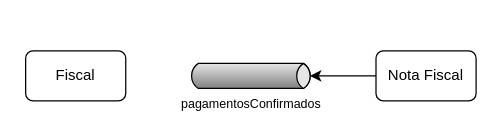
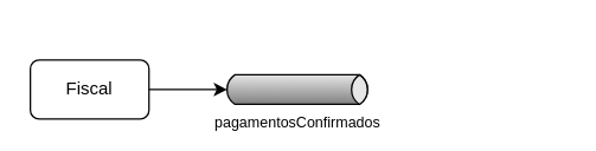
+ <mxCell id="2" style="edgeStyle=orthogonalEdgeStyle;rounded=1;orthogonalLoop=1;jettySize=auto;html=1;exitX=1;exitY=0.5;exitDx=0;exitDy=0;entryX=0;entryY=0.5;entryDx=2.7;entryDy=0;entryPerimeter=0;" edge="1" parent="1" source="3" target="6"><mxGeometry relative="1" as="geometry" /></mxCell>
- <mxCell id="4" style="edgeStyle=orthogonalEdgeStyle;rounded=1;orthogonalLoop=1;jettySize=auto;html=1;exitX=0;exitY=0.5;exitDx=0;exitDy=0;entryX=1;entryY=0.5;entryDx=-2.7;entryDy=0;entryPerimeter=0;" edge="1" parent="1" source="5" target="6"><mxGeometry relative="1" as="geometry" /></mxCell>
- <mxCell id="5" value="Nota Fiscal" style="rounded=1;whiteSpace=wrap;html=1;" vertex="1" parent="1"><mxGeometry x="300" y="40" width="80" height="40" as="geometry" /></mxCell>
